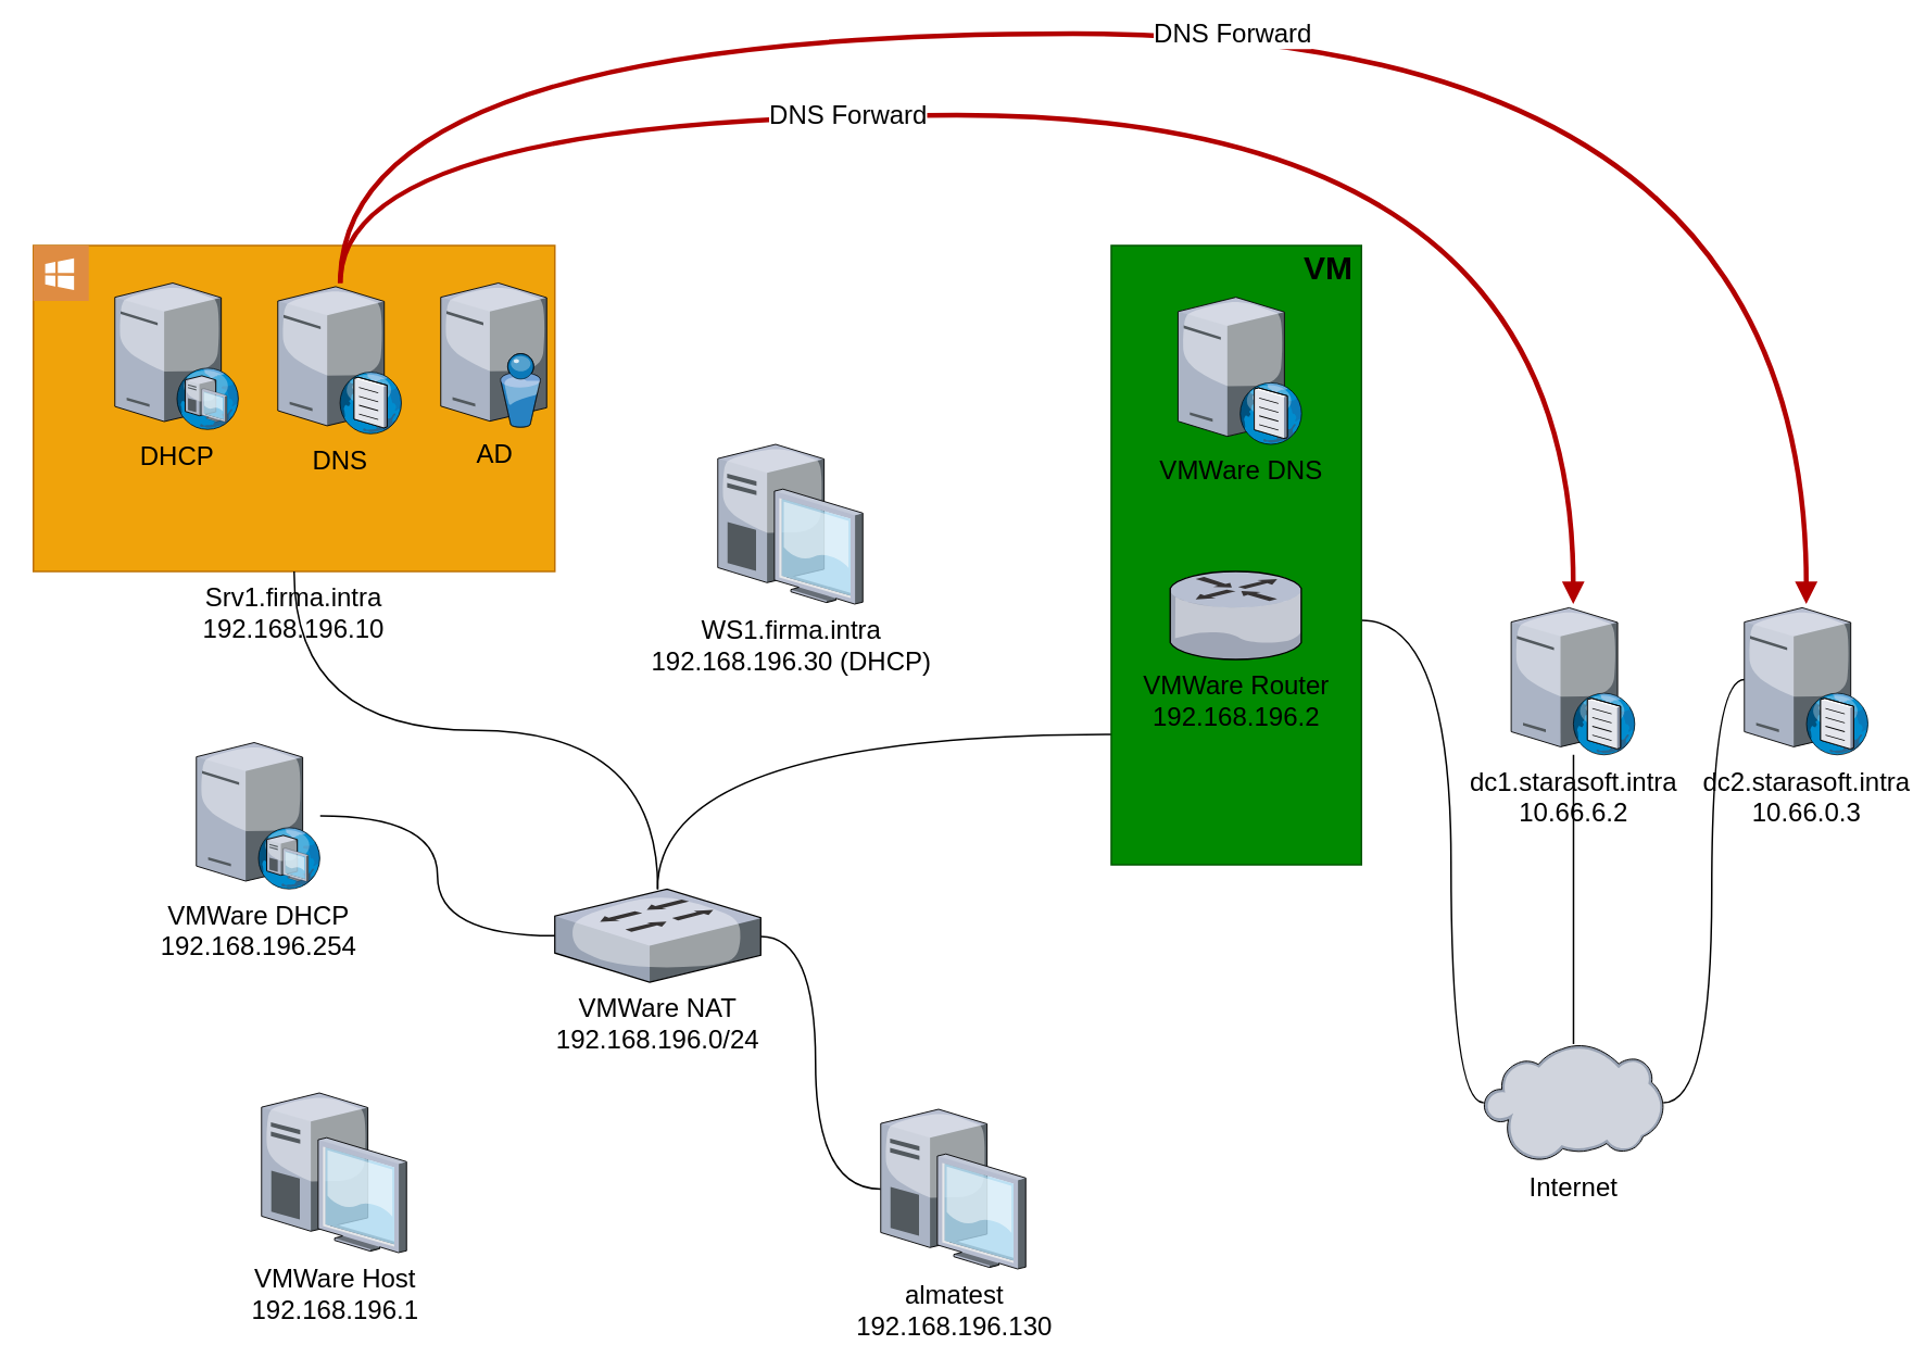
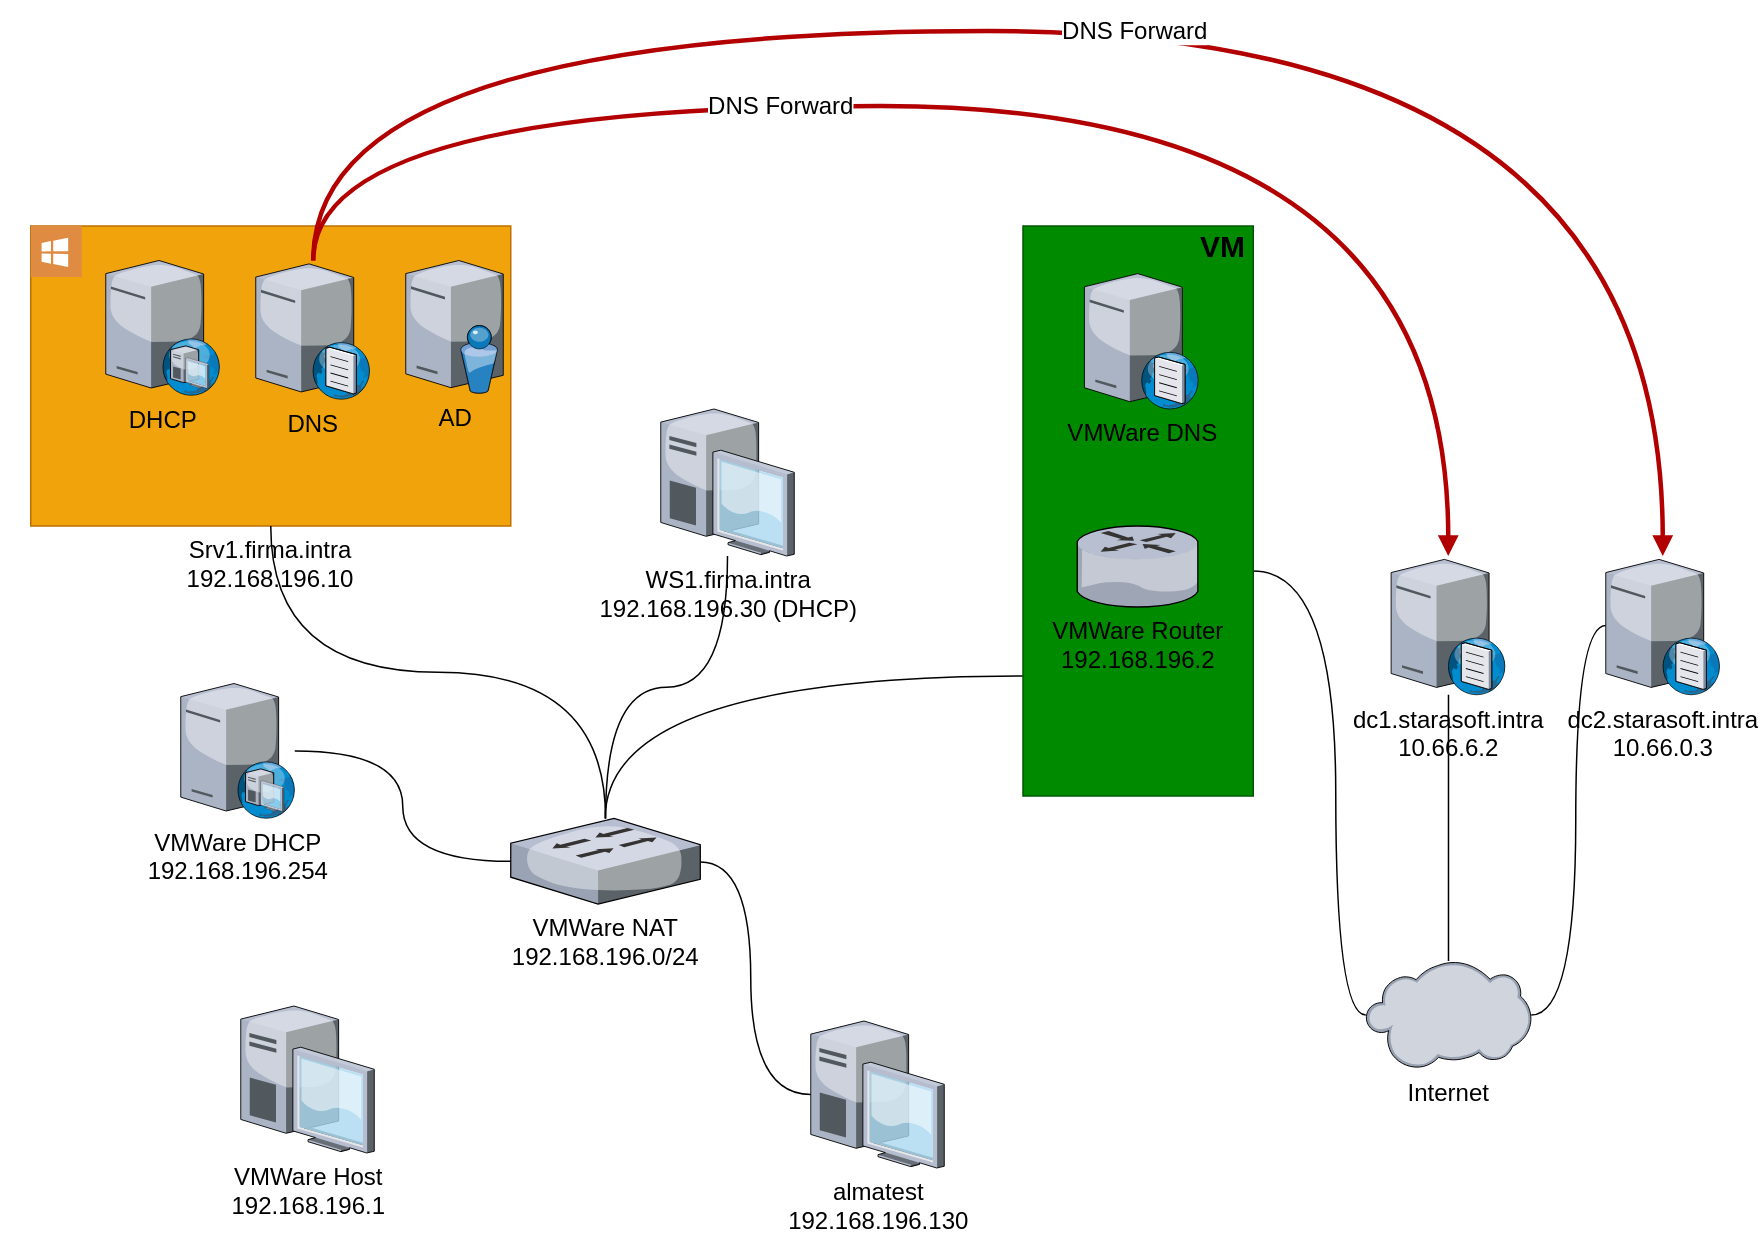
+ <mxCell id="8" style="edgeStyle=orthogonalEdgeStyle;curved=1;orthogonalLoop=1;jettySize=auto;html=1;fontFamily=Helvetica;fontSize=16;fontColor=#000000;endArrow=none;endFill=0;" parent="1" source="9" target="5" edge="1"><mxGeometry relative="1" as="geometry" /></mxCell>
